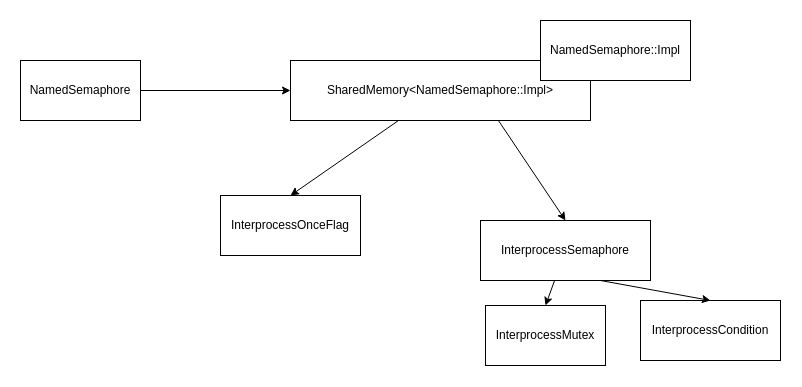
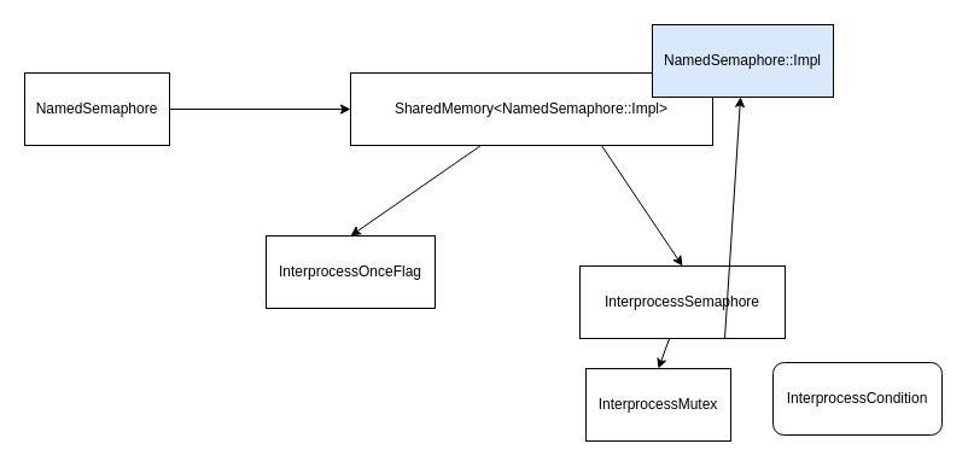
- <mxCell id="4" value="NamedSemaphore::Impl" style="rounded=0;whiteSpace=wrap;html=1;" vertex="1" parent="1"><mxGeometry x="540" y="20" width="150" height="60" as="geometry" /></mxCell>
+ <mxCell id="4" value="NamedSemaphore::Impl" style="rounded=0;whiteSpace=wrap;html=1;fillColor=#dae8fc;" vertex="1" parent="1"><mxGeometry x="540" y="20" width="150" height="60" as="geometry" /></mxCell>
- <mxCell id="13" value="" style="endArrow=classic;html=1;rounded=0;exitX=0.706;exitY=1;exitDx=0;exitDy=0;exitPerimeter=0;entryX=0.5;entryY=0;entryDx=0;entryDy=0;" edge="1" parent="1" source="6" target="8"><mxGeometry width="50" height="50" relative="1" as="geometry"><mxPoint x="500" y="260" as="sourcePoint" /><mxPoint x="720" y="290" as="targetPoint" /></mxGeometry></mxCell>
+ <mxCell id="13" value="" style="endArrow=classic;html=1;rounded=0;exitX=0.706;exitY=1;exitDx=0;exitDy=0;exitPerimeter=0;" edge="1" parent="1" source="6" target="4"><mxGeometry width="50" height="50" relative="1" as="geometry"><mxPoint x="500" y="260" as="sourcePoint" /><mxPoint x="720" y="290" as="targetPoint" /></mxGeometry></mxCell>
- <mxCell id="8" value="InterprocessCondition" style="rounded=0;whiteSpace=wrap;html=1;" vertex="1" parent="1"><mxGeometry x="640" y="300" width="140" height="60" as="geometry" /></mxCell>
+ <mxCell id="8" value="InterprocessCondition" style="whiteSpace=wrap;html=1;rounded=1;" vertex="1" parent="1"><mxGeometry x="640" y="300" width="140" height="60" as="geometry" /></mxCell>
